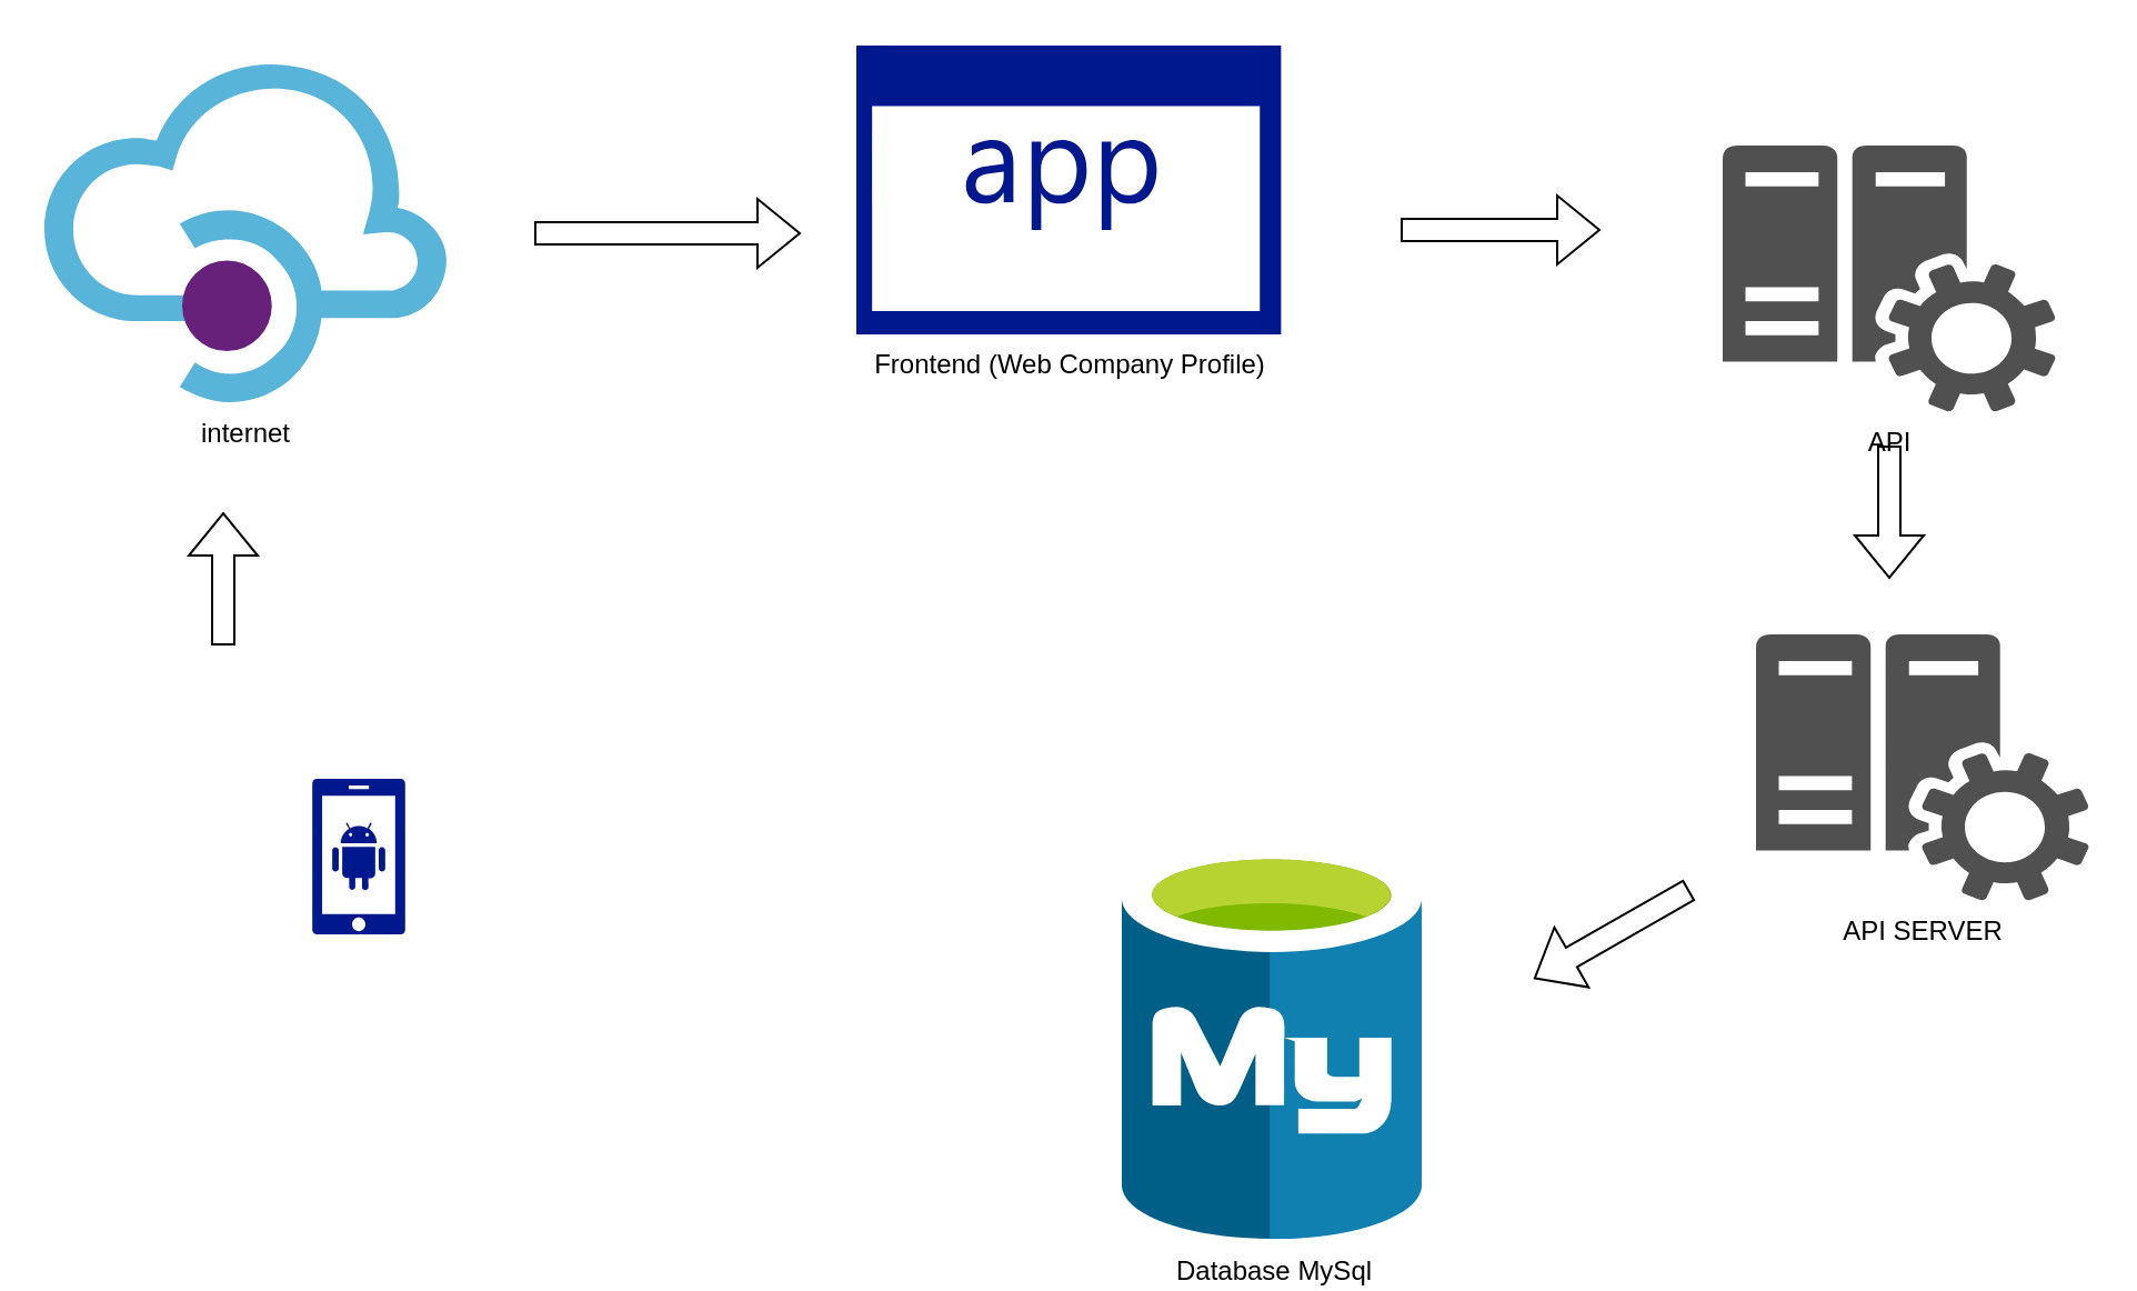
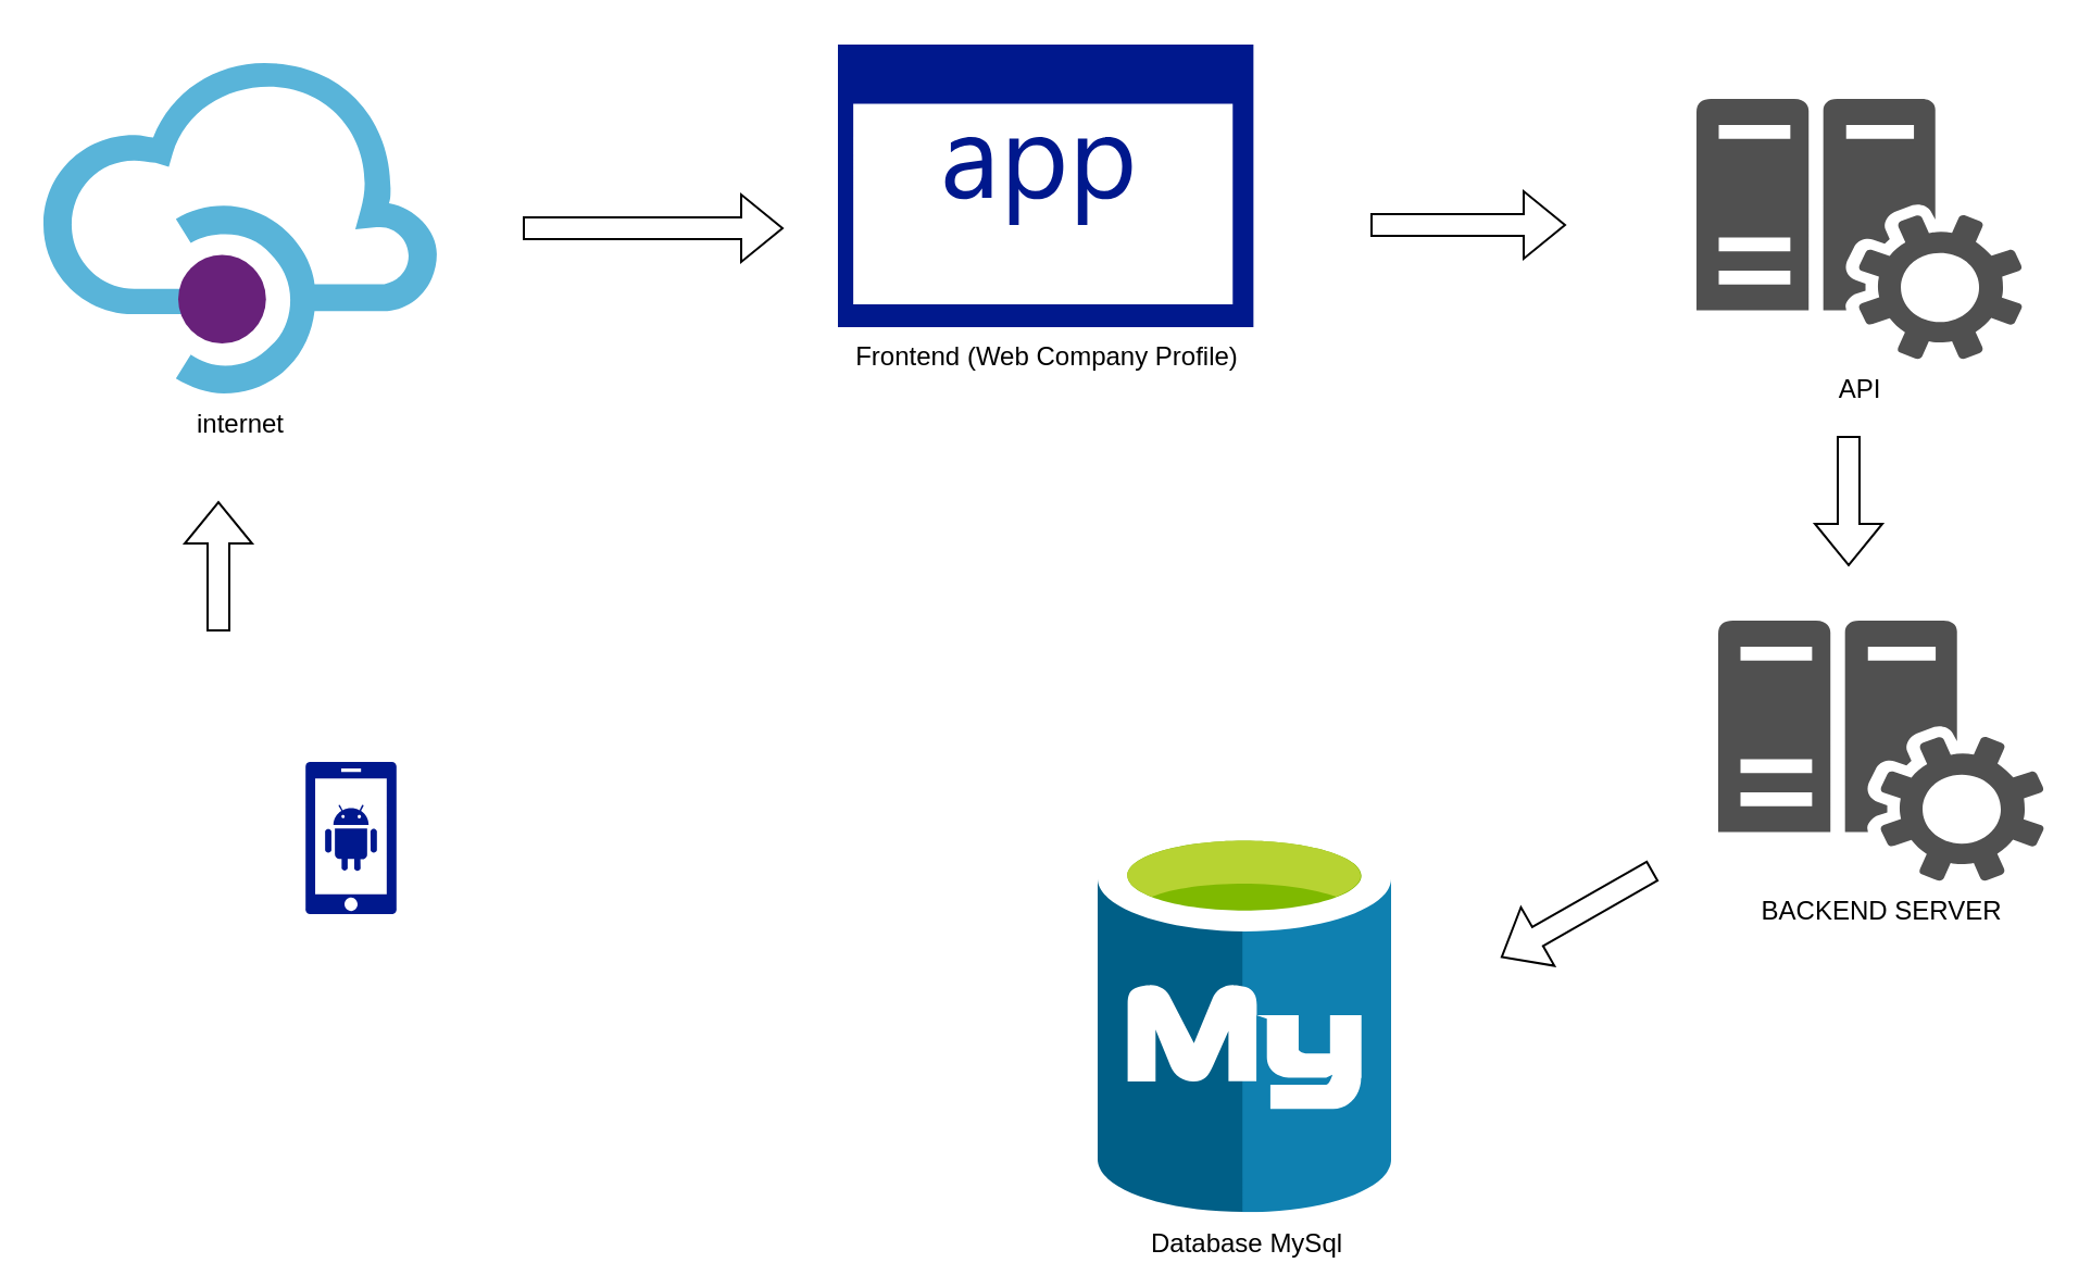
- <mxCell id="5" value="API" style="sketch=0;pointerEvents=1;shadow=0;dashed=0;html=1;strokeColor=none;labelPosition=center;verticalLabelPosition=bottom;verticalAlign=top;align=center;fillColor=#505050;shape=mxgraph.mscae.oms.config_assessment" vertex="1" parent="1"><mxGeometry x="775" y="65" width="150" height="120" as="geometry" /></mxCell>
+ <mxCell id="5" value="API" style="sketch=0;pointerEvents=1;shadow=0;dashed=0;html=1;strokeColor=none;labelPosition=center;verticalLabelPosition=bottom;verticalAlign=top;align=center;fillColor=#505050;shape=mxgraph.mscae.oms.config_assessment" vertex="1" parent="1"><mxGeometry x="780" y="45" width="150" height="120" as="geometry" /></mxCell>
- <mxCell id="9" value="API SERVER" style="sketch=0;pointerEvents=1;shadow=0;dashed=0;html=1;strokeColor=none;labelPosition=center;verticalLabelPosition=bottom;verticalAlign=top;align=center;fillColor=#505050;shape=mxgraph.mscae.oms.config_assessment" vertex="1" parent="1"><mxGeometry x="790" y="285" width="150" height="120" as="geometry" /></mxCell>
+ <mxCell id="9" value="BACKEND SERVER" style="sketch=0;pointerEvents=1;shadow=0;dashed=0;html=1;strokeColor=none;labelPosition=center;verticalLabelPosition=bottom;verticalAlign=top;align=center;fillColor=#505050;shape=mxgraph.mscae.oms.config_assessment" vertex="1" parent="1"><mxGeometry x="790" y="285" width="150" height="120" as="geometry" /></mxCell>
